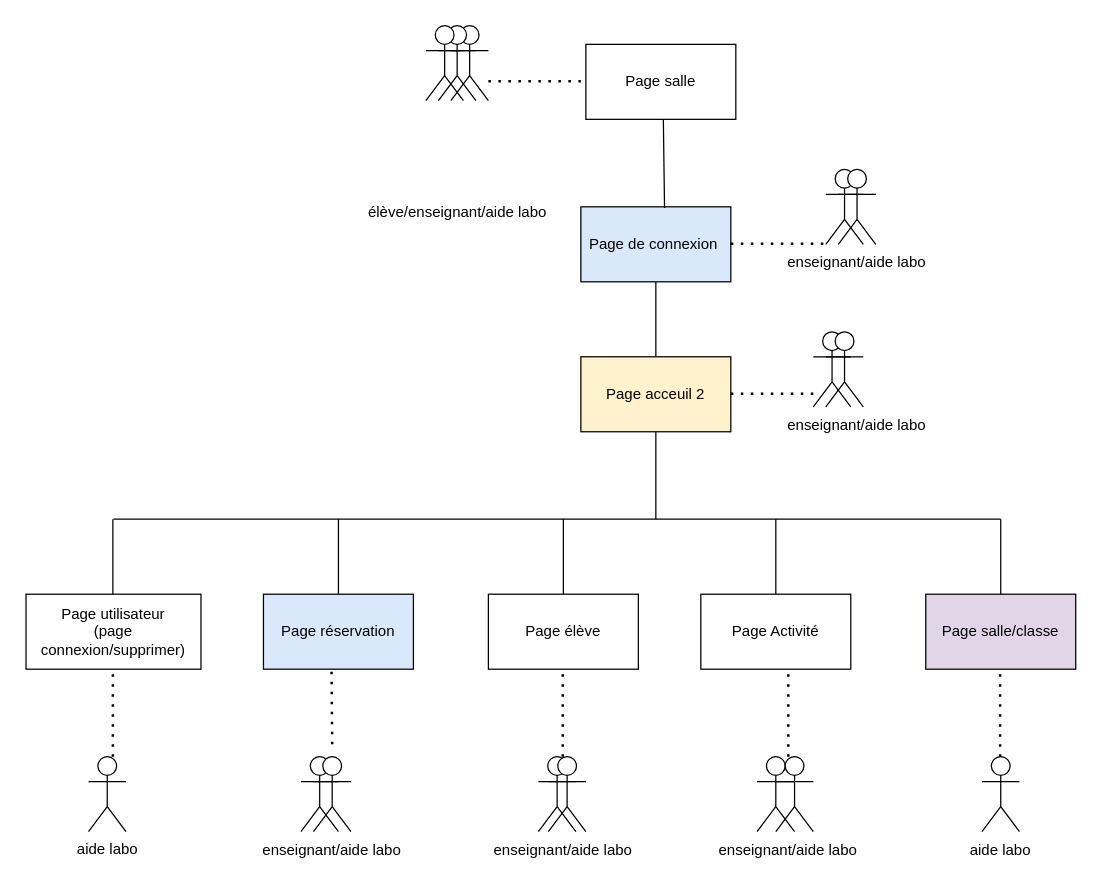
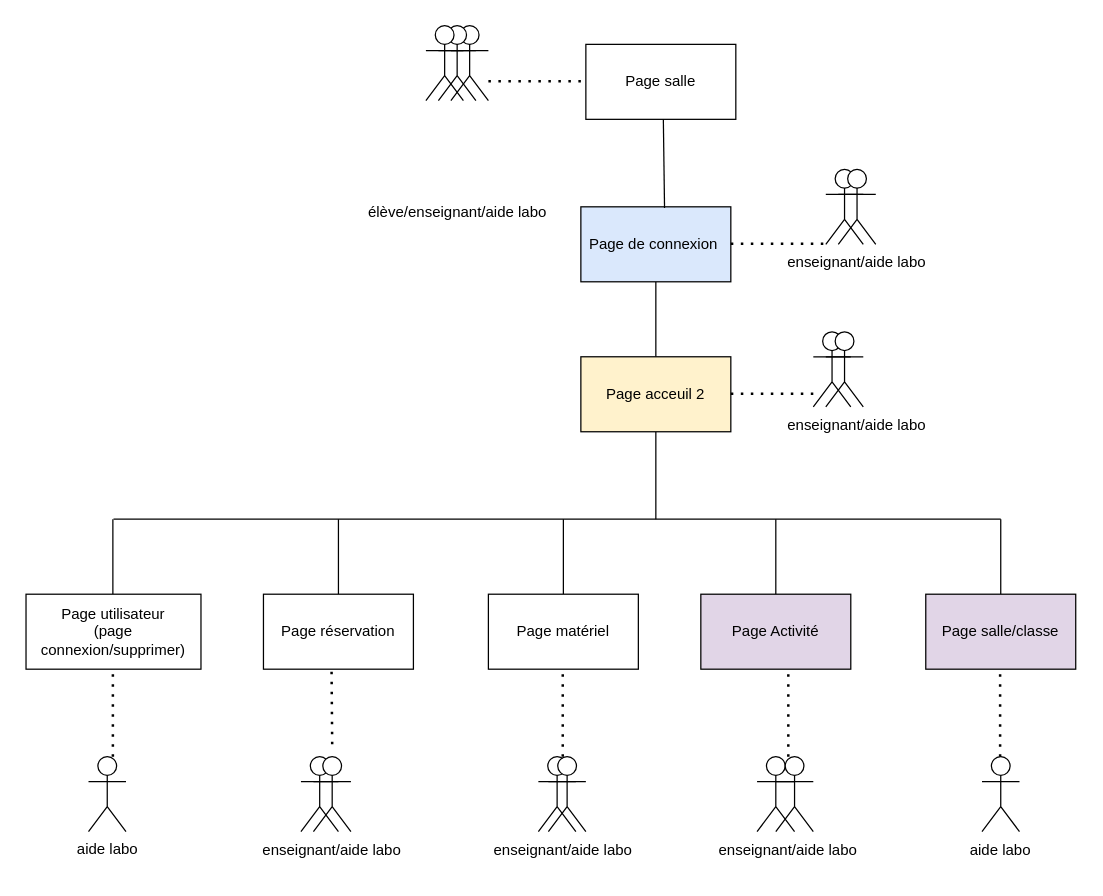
- <mxCell id="8" value="Page réservation" style="rounded=0;whiteSpace=wrap;html=1;fillColor=#dae8fc;" vertex="1" parent="1"><mxGeometry x="210" y="475" width="120" height="60" as="geometry" /></mxCell>
+ <mxCell id="8" value="Page réservation" style="rounded=0;whiteSpace=wrap;html=1;" vertex="1" parent="1"><mxGeometry x="210" y="475" width="120" height="60" as="geometry" /></mxCell>
- <mxCell id="10" value="Page élève" style="rounded=0;whiteSpace=wrap;html=1;" vertex="1" parent="1"><mxGeometry x="390" y="475" width="120" height="60" as="geometry" /></mxCell>
+ <mxCell id="10" value="Page matériel" style="rounded=0;whiteSpace=wrap;html=1;" vertex="1" parent="1"><mxGeometry x="390" y="475" width="120" height="60" as="geometry" /></mxCell>
- <mxCell id="12" value="Page Activité" style="rounded=0;whiteSpace=wrap;html=1;" vertex="1" parent="1"><mxGeometry x="560" y="475" width="120" height="60" as="geometry" /></mxCell>
+ <mxCell id="12" value="Page Activité" style="rounded=0;whiteSpace=wrap;html=1;fillColor=#e1d5e7;" vertex="1" parent="1"><mxGeometry x="560" y="475" width="120" height="60" as="geometry" /></mxCell>
